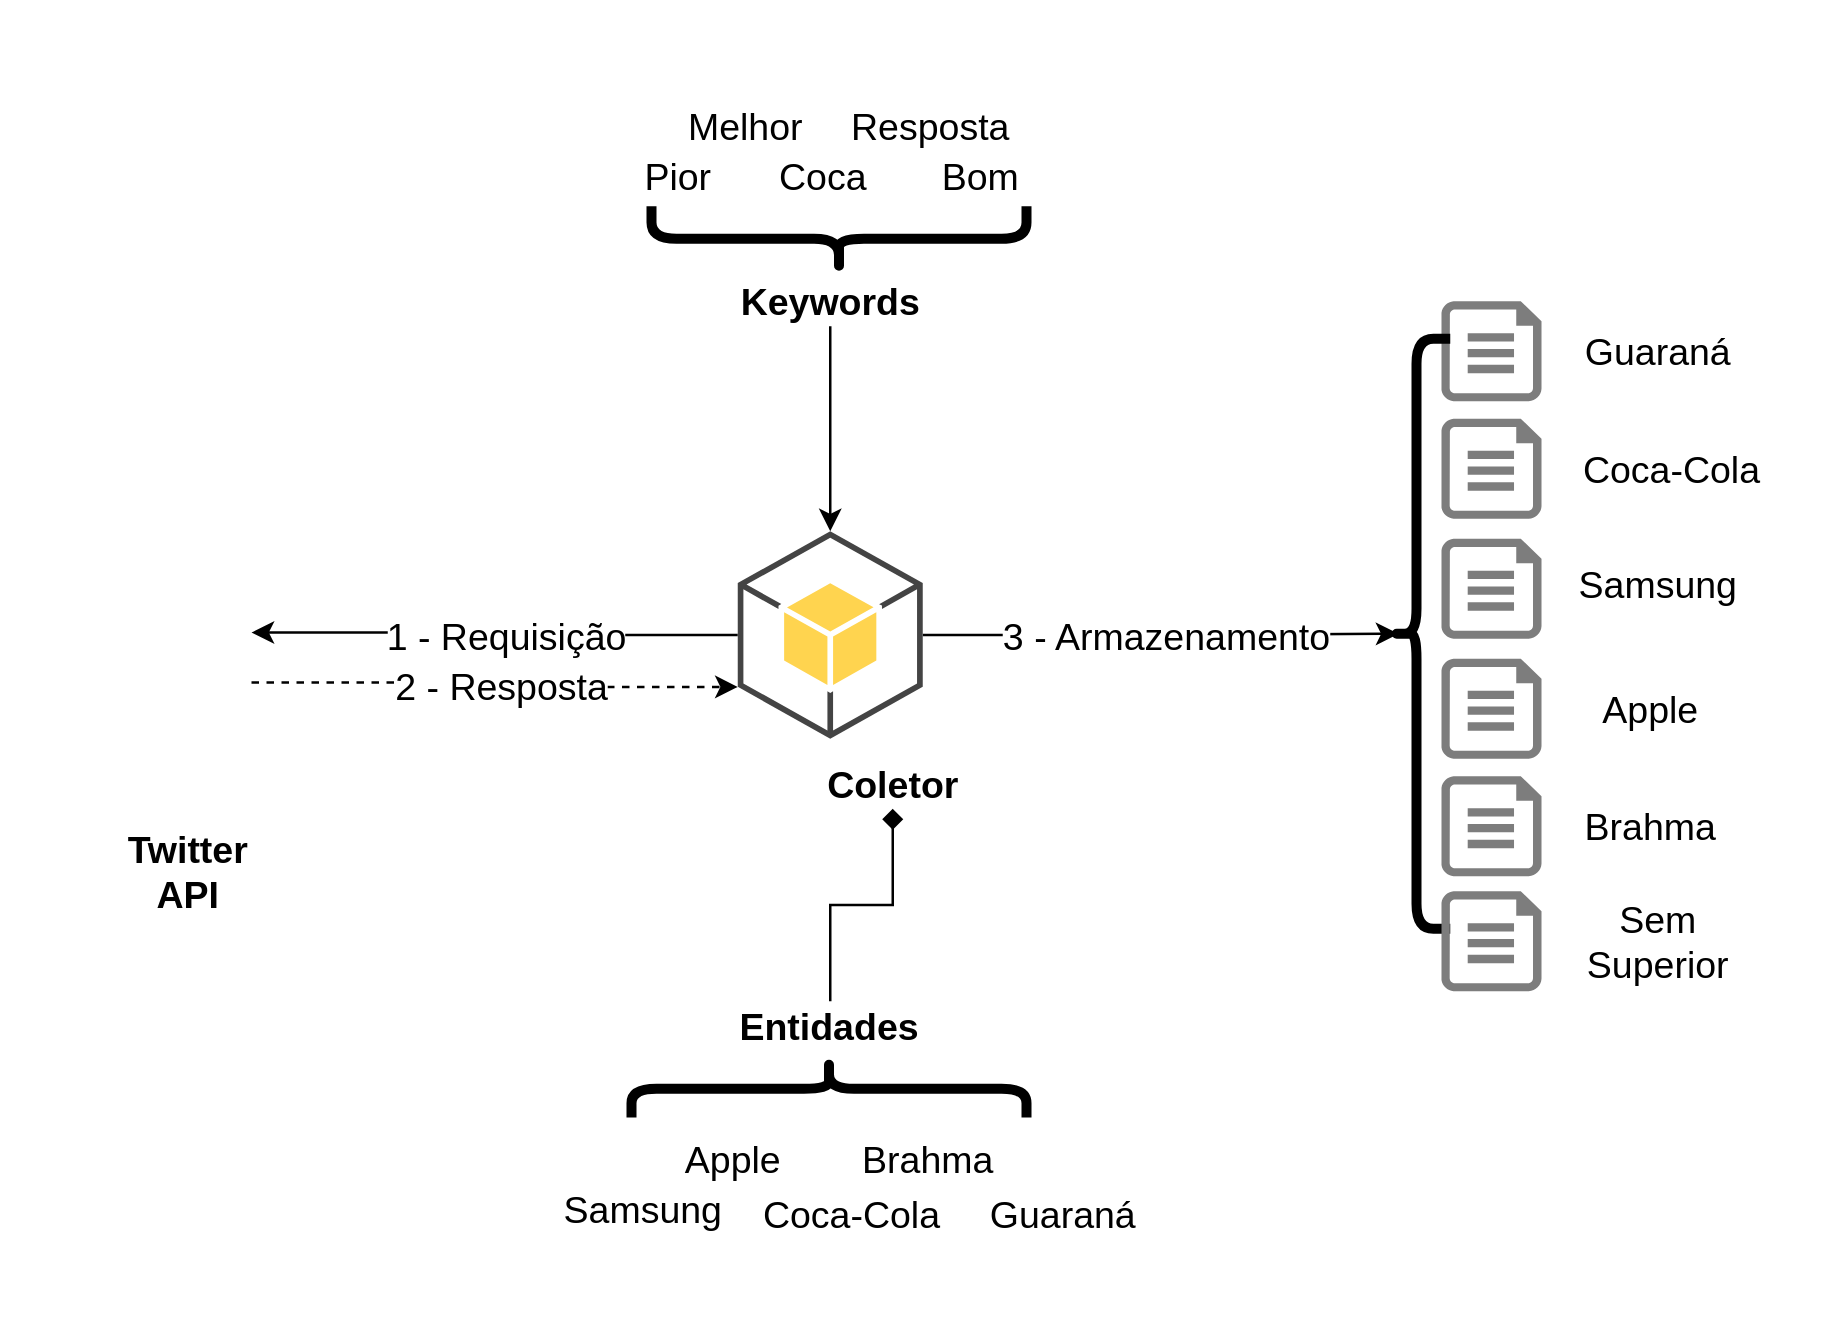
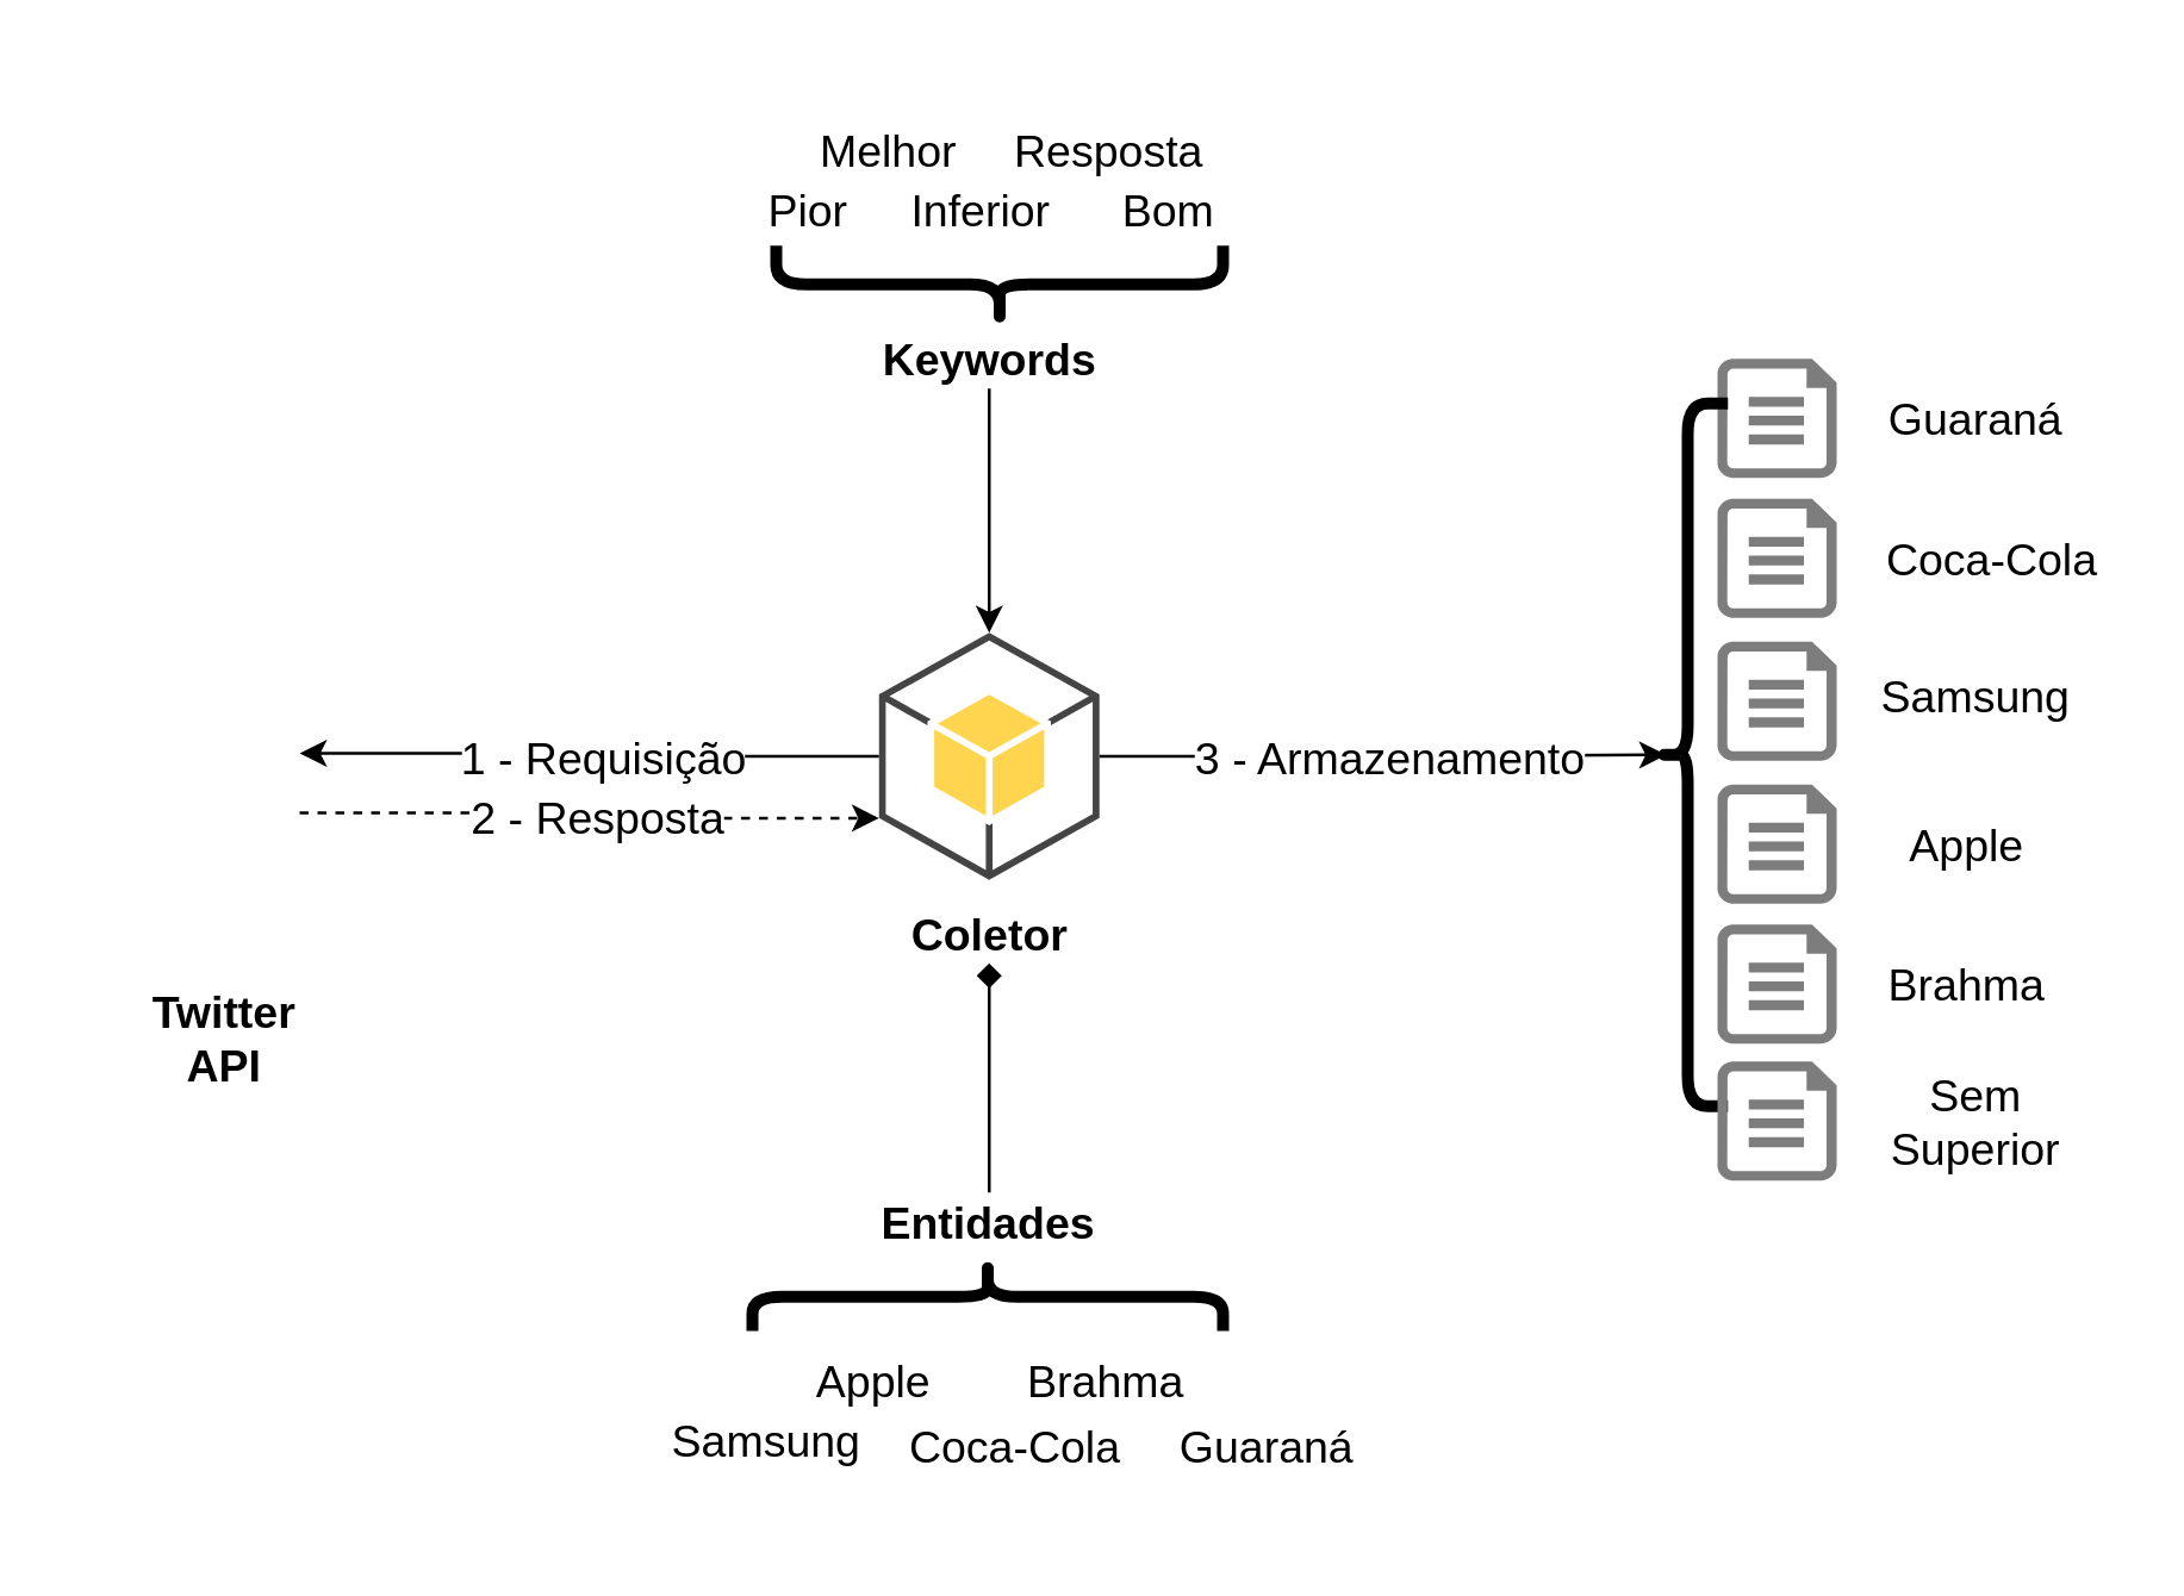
- <mxCell id="27" value="Coca" style="text;html=1;strokeColor=none;fillColor=none;align=center;verticalAlign=middle;whiteSpace=wrap;rounded=0;fontSize=15;" vertex="1" parent="1"><mxGeometry x="309" y="60" width="40" height="20" as="geometry" /></mxCell>
+ <mxCell id="27" value="Inferior" style="text;html=1;strokeColor=none;fillColor=none;align=center;verticalAlign=middle;whiteSpace=wrap;rounded=0;fontSize=15;" vertex="1" parent="1"><mxGeometry x="309" y="60" width="40" height="20" as="geometry" /></mxCell>
- <mxCell id="23" value="Coletor" style="text;html=1;strokeColor=none;fillColor=none;align=center;verticalAlign=middle;whiteSpace=wrap;rounded=0;fontStyle=1;fontSize=15;" vertex="1" parent="1"><mxGeometry x="336.5" y="303" width="40" height="20" as="geometry" /></mxCell>
+ <mxCell id="23" value="Coletor" style="text;html=1;strokeColor=none;fillColor=none;align=center;verticalAlign=middle;whiteSpace=wrap;rounded=0;fontStyle=1;fontSize=15;" vertex="1" parent="1"><mxGeometry x="311.5" y="303" width="40" height="20" as="geometry" /></mxCell>
